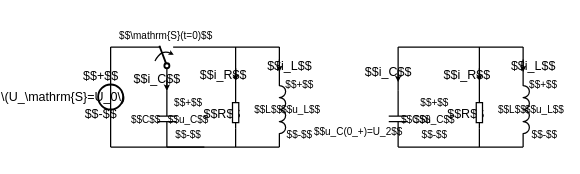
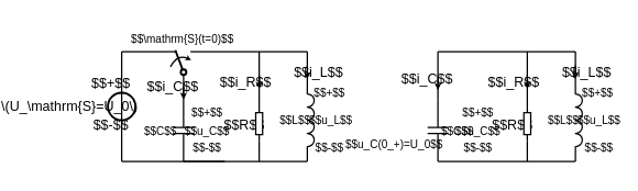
- <mxCell id="60" value="$$u_C(0_+)=U_2$$" style="text;html=1;align=center;verticalAlign=middle;resizable=1;points=[];autosize=1;strokeColor=none;fillColor=none;movable=1;rotatable=1;deletable=1;editable=1;connectable=1;fontSize=8;" vertex="1" parent="1"><mxGeometry x="248" y="94.5" width="62" height="20" as="geometry" /></mxCell>
+ <mxCell id="60" value="$$u_C(0_+)=U_0$$" style="text;html=1;align=center;verticalAlign=middle;resizable=1;points=[];autosize=1;strokeColor=none;fillColor=none;movable=1;rotatable=1;deletable=1;editable=1;connectable=1;fontSize=8;" vertex="1" parent="1"><mxGeometry x="248" y="94.5" width="62" height="20" as="geometry" /></mxCell>
